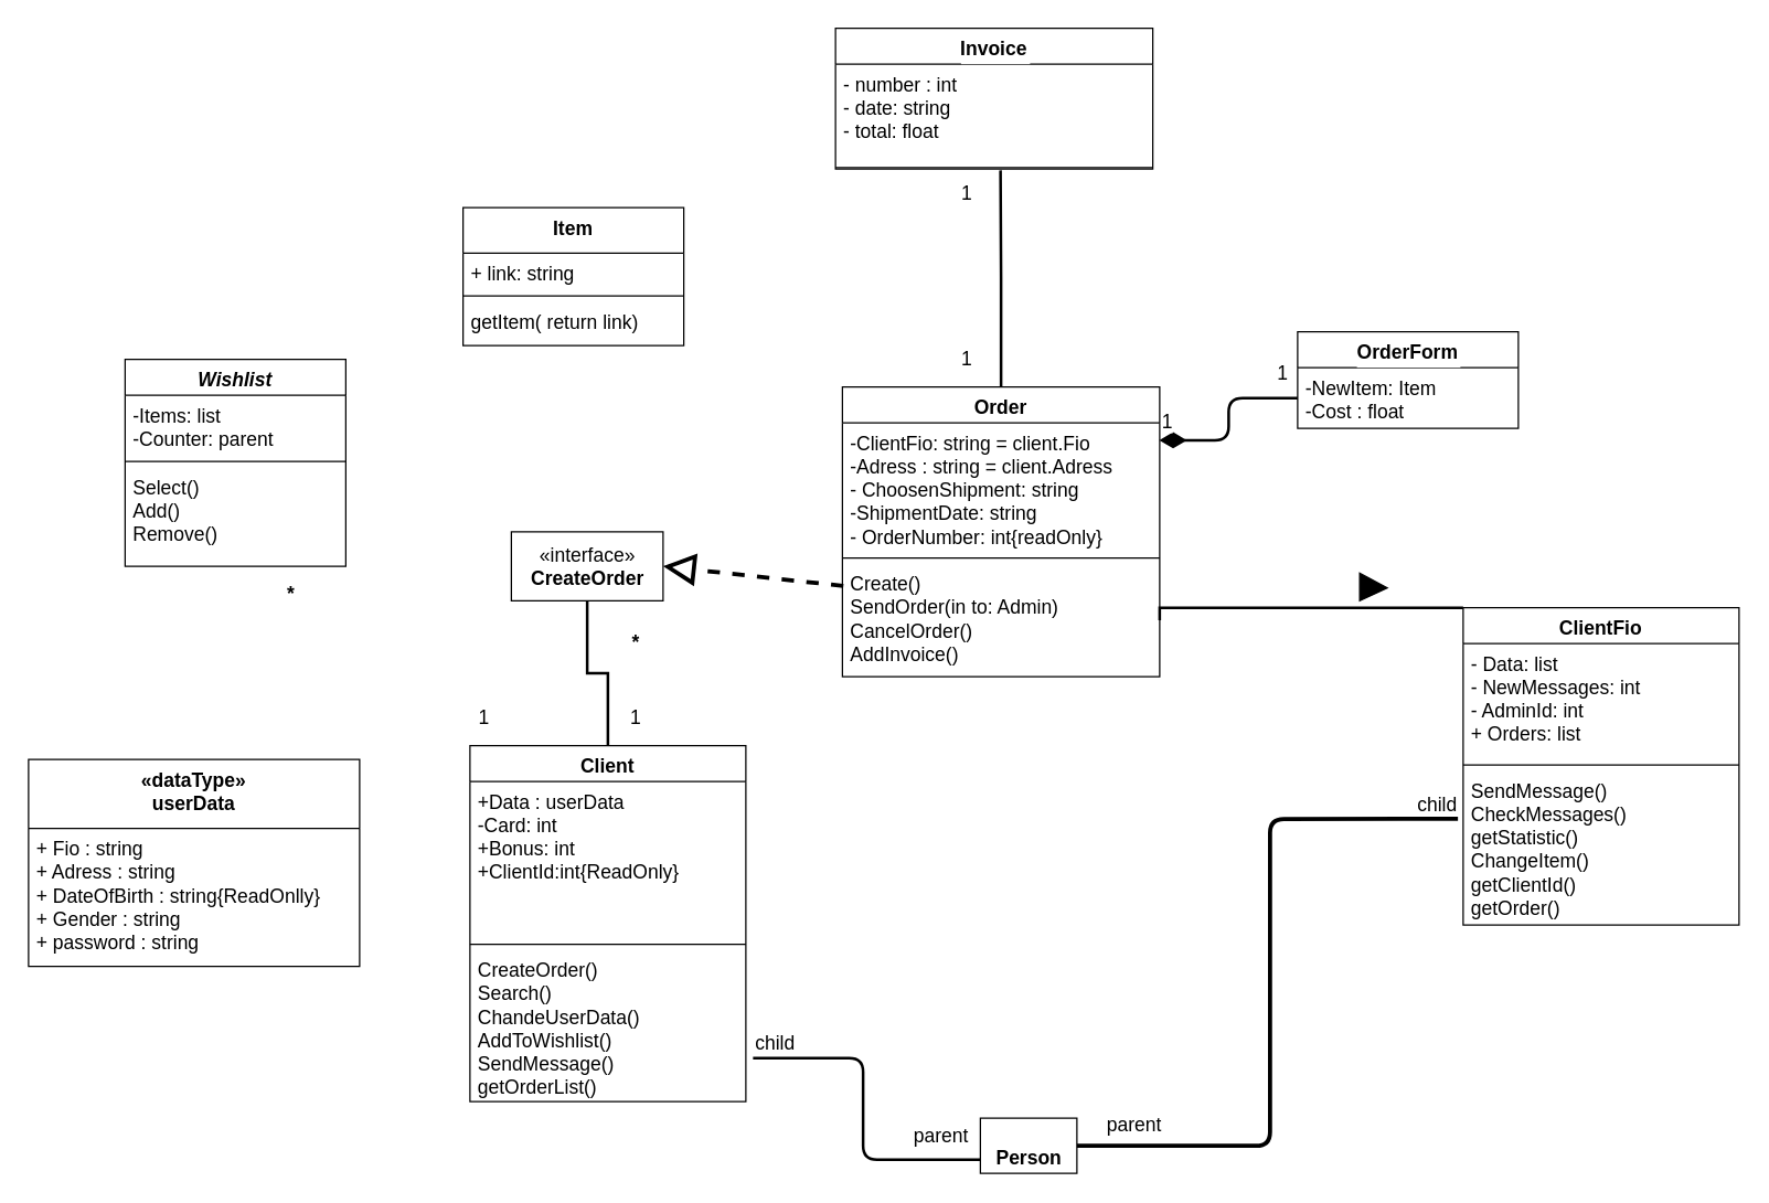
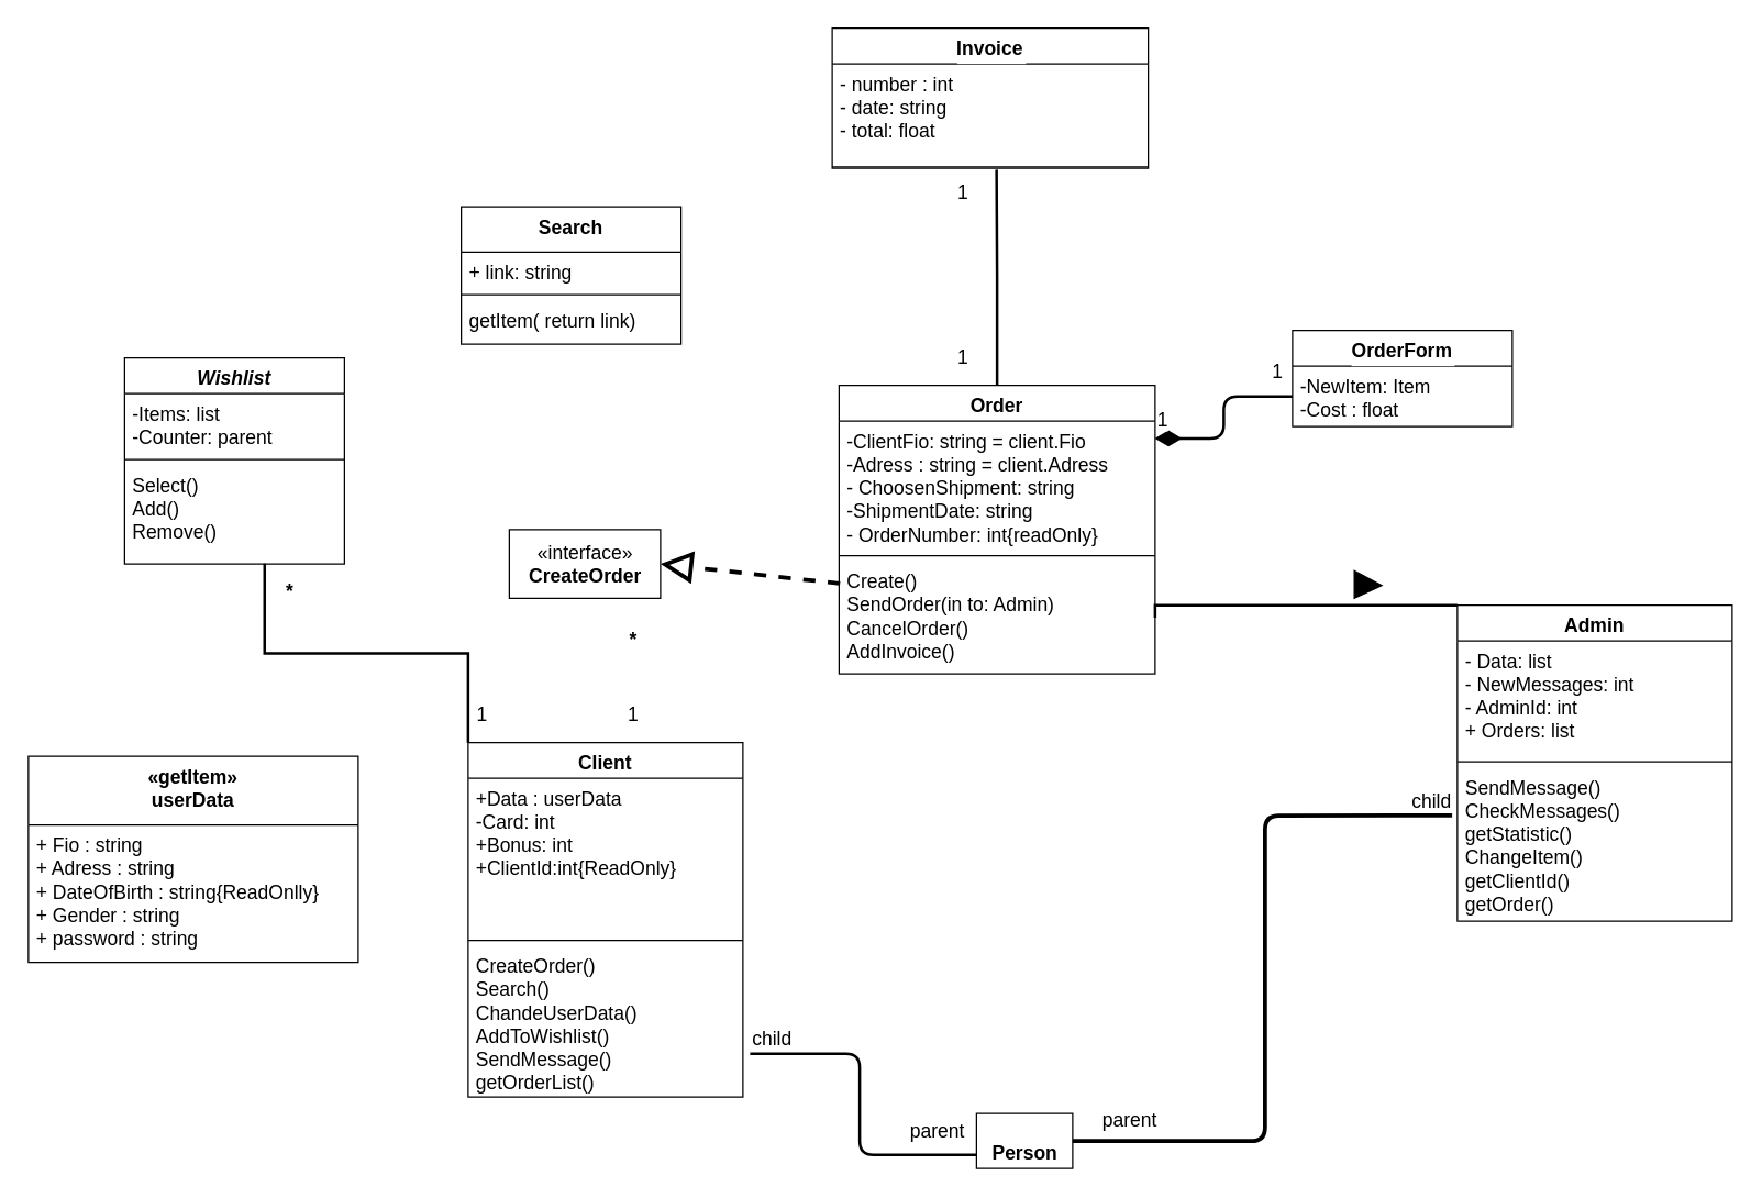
- <mxCell id="43" value="Item" style="swimlane;fontStyle=1;align=center;verticalAlign=top;childLayout=stackLayout;horizontal=1;startSize=33;horizontalStack=0;resizeParent=1;resizeParentMax=0;resizeLast=0;collapsible=1;marginBottom=0;labelBackgroundColor=#FFFFFF;fontSize=14;fontColor=#000000;fillColor=none;" parent="1" vertex="1"><mxGeometry x="335" y="150" width="160" height="100" as="geometry" /></mxCell>
+ <mxCell id="43" value="Search" style="swimlane;fontStyle=1;align=center;verticalAlign=top;childLayout=stackLayout;horizontal=1;startSize=33;horizontalStack=0;resizeParent=1;resizeParentMax=0;resizeLast=0;collapsible=1;marginBottom=0;labelBackgroundColor=#FFFFFF;fontSize=14;fontColor=#000000;fillColor=none;" parent="1" vertex="1"><mxGeometry x="335" y="150" width="160" height="100" as="geometry" /></mxCell>
- <mxCell id="2" value="ClientFio" style="swimlane;fontStyle=1;align=center;verticalAlign=top;childLayout=stackLayout;horizontal=1;startSize=26;horizontalStack=0;resizeParent=1;resizeParentMax=0;resizeLast=0;collapsible=1;marginBottom=0;fontSize=14;" parent="1" vertex="1"><mxGeometry x="1060" y="440" width="200" height="230" as="geometry" /></mxCell>
+ <mxCell id="2" value="Admin" style="swimlane;fontStyle=1;align=center;verticalAlign=top;childLayout=stackLayout;horizontal=1;startSize=26;horizontalStack=0;resizeParent=1;resizeParentMax=0;resizeLast=0;collapsible=1;marginBottom=0;fontSize=14;" parent="1" vertex="1"><mxGeometry x="1060" y="440" width="200" height="230" as="geometry" /></mxCell>
+ <mxCell id="7" style="edgeStyle=orthogonalEdgeStyle;rounded=0;jumpSize=6;orthogonalLoop=1;jettySize=auto;html=1;exitX=0;exitY=0;exitDx=0;exitDy=0;entryX=0.637;entryY=0.996;entryDx=0;entryDy=0;entryPerimeter=0;endArrow=none;endFill=0;strokeColor=#000000;strokeWidth=2;fontSize=14;" parent="1" source="8" target="15" edge="1"><mxGeometry relative="1" as="geometry" /></mxCell>
- <mxCell id="6" style="edgeStyle=orthogonalEdgeStyle;rounded=0;jumpSize=6;orthogonalLoop=1;jettySize=auto;html=1;exitX=0.5;exitY=0;exitDx=0;exitDy=0;entryX=0.5;entryY=1;entryDx=0;entryDy=0;endArrow=none;endFill=0;strokeColor=#000000;strokeWidth=2;fontSize=14;" parent="1" source="8" target="16" edge="1"><mxGeometry relative="1" as="geometry" /></mxCell>
- <mxCell id="18" value="«dataType»&#10;userData" style="swimlane;fontStyle=1;align=center;verticalAlign=top;childLayout=stackLayout;horizontal=1;startSize=50;horizontalStack=0;resizeParent=1;resizeParentMax=0;resizeLast=0;collapsible=1;marginBottom=0;fontSize=14;" parent="1" vertex="1"><mxGeometry x="20" y="550" width="240" height="150" as="geometry" /></mxCell>
+ <mxCell id="18" value="«getItem»&#10;userData" style="swimlane;fontStyle=1;align=center;verticalAlign=top;childLayout=stackLayout;horizontal=1;startSize=50;horizontalStack=0;resizeParent=1;resizeParentMax=0;resizeLast=0;collapsible=1;marginBottom=0;fontSize=14;" parent="1" vertex="1"><mxGeometry x="20" y="550" width="240" height="150" as="geometry" /></mxCell>
